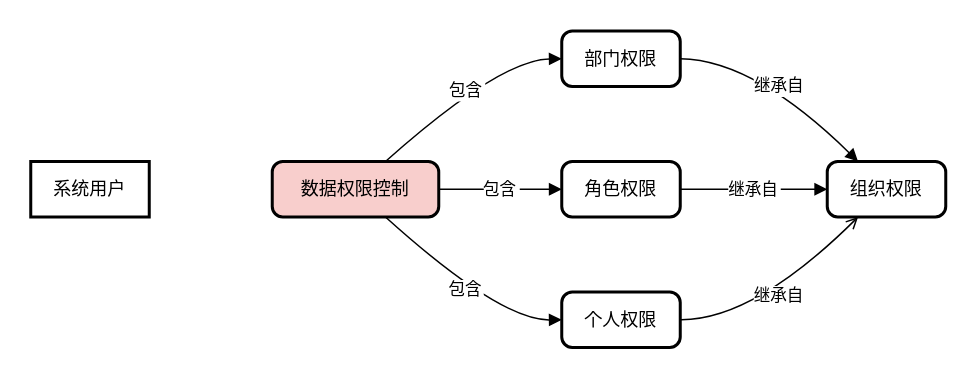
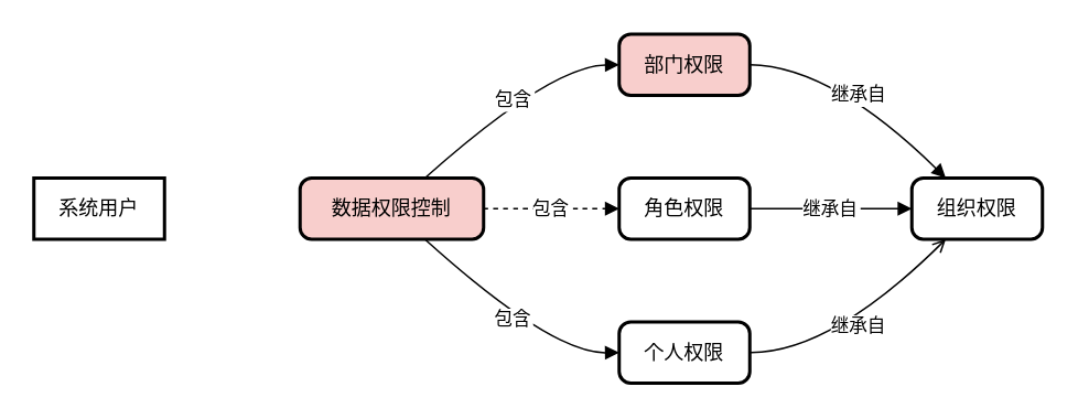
- <mxCell id="4" value="部门权限" style="rounded=1;absoluteArcSize=1;arcSize=14;whiteSpace=wrap;strokeWidth=2;" vertex="1" parent="1"><mxGeometry x="374" width="79" height="37" as="geometry" y="20" /></mxCell>
+ <mxCell id="4" value="部门权限" style="rounded=1;absoluteArcSize=1;arcSize=14;whiteSpace=wrap;strokeWidth=2;fillColor=#f8cecc;" vertex="1" parent="1"><mxGeometry x="374" width="79" height="37" as="geometry" y="20" /></mxCell>
- <mxCell id="9" value="包含" style="curved=1;startArrow=none;endArrow=block;exitX=1;exitY=0.5;entryX=0;entryY=0.5;" edge="1" parent="1" source="3" target="5"><mxGeometry relative="1" as="geometry"><Array as="points" /></mxGeometry></mxCell>
+ <mxCell id="9" value="包含" style="curved=1;startArrow=none;endArrow=block;exitX=1;exitY=0.5;entryX=0;entryY=0.5;dashed=1;" edge="1" parent="1" source="3" target="5"><mxGeometry relative="1" as="geometry"><Array as="points" /></mxGeometry></mxCell>
